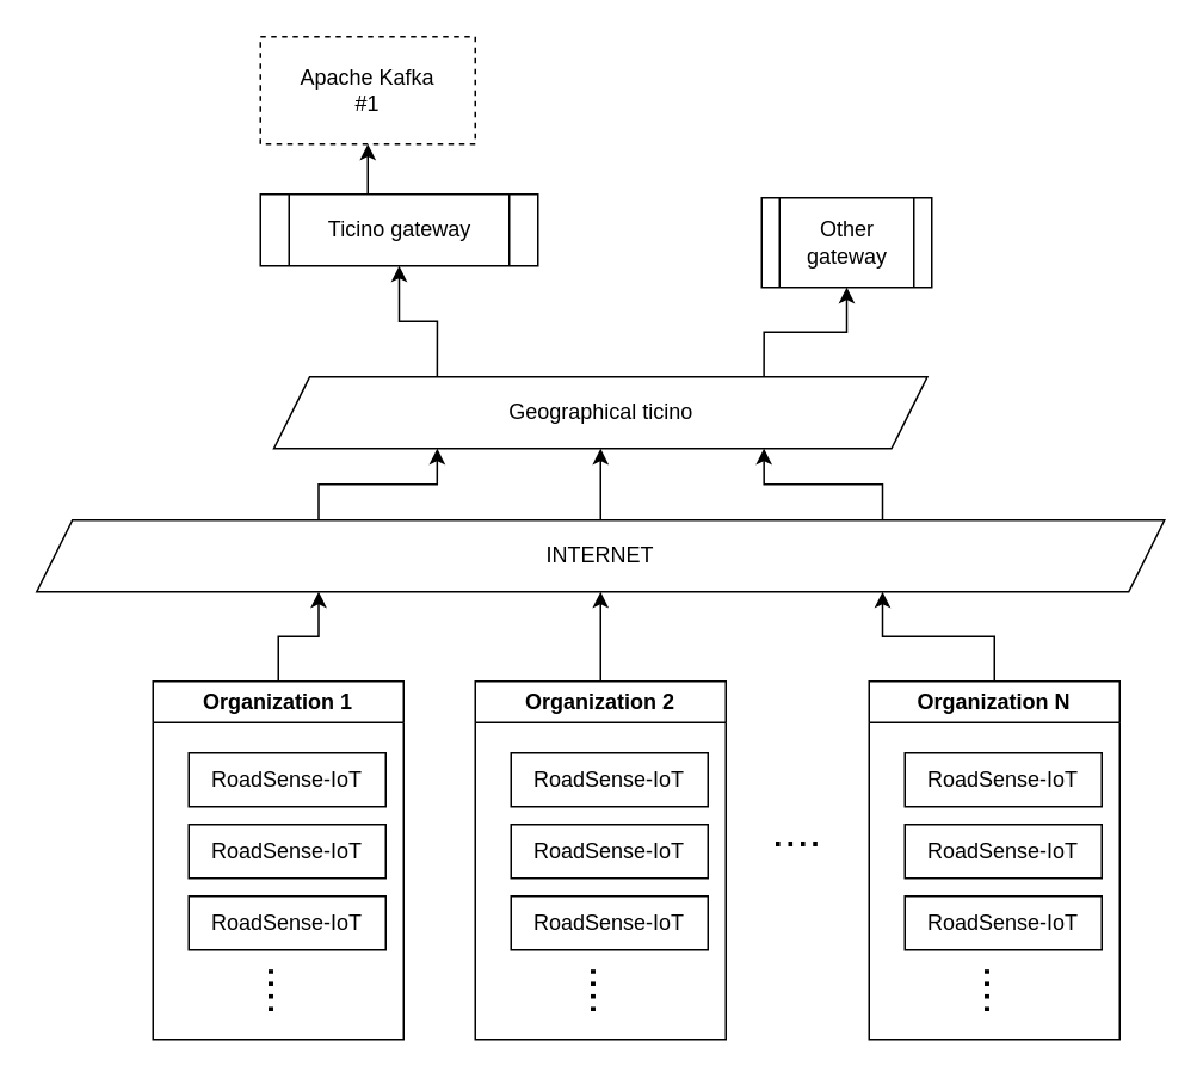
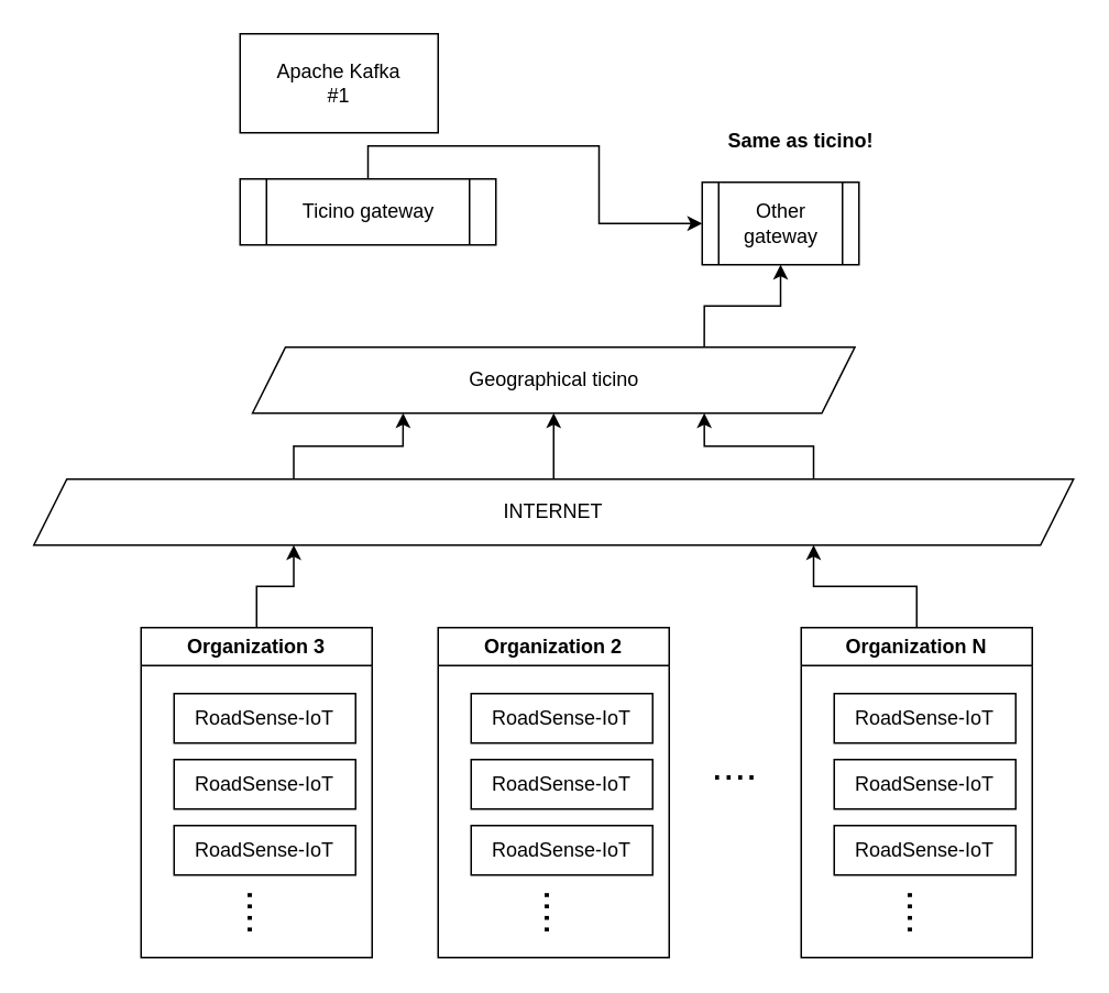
- <mxCell id="28" value="&lt;div&gt;Apache Kafka&lt;/div&gt;&lt;div&gt;#1&lt;/div&gt;" style="rounded=0;whiteSpace=wrap;html=1;dashed=1;" vertex="1" parent="1"><mxGeometry x="145" y="20" width="120" height="60" as="geometry" /></mxCell>
+ <mxCell id="28" value="&lt;div&gt;Apache Kafka&lt;/div&gt;&lt;div&gt;#1&lt;/div&gt;" style="rounded=0;whiteSpace=wrap;html=1;" vertex="1" parent="1"><mxGeometry x="145" y="20" width="120" height="60" as="geometry" /></mxCell>
+ <mxCell id="32" value="Same as ticino!" style="text;strokeColor=none;fillColor=none;align=left;verticalAlign=middle;spacingLeft=4;spacingRight=4;overflow=hidden;points=[[0,0.5],[1,0.5]];portConstraint=eastwest;rotatable=0;whiteSpace=wrap;html=1;fontStyle=1" vertex="1" parent="1"><mxGeometry x="435" y="70" width="100" height="30" as="geometry" /></mxCell>
- <mxCell id="21" style="edgeStyle=orthogonalEdgeStyle;rounded=0;orthogonalLoop=1;jettySize=auto;html=1;exitX=0.5;exitY=0;exitDx=0;exitDy=0;entryX=0.5;entryY=1;entryDx=0;entryDy=0;" edge="1" parent="1" source="22" target="28"><mxGeometry relative="1" as="geometry" /></mxCell>
+ <mxCell id="21" style="edgeStyle=orthogonalEdgeStyle;rounded=0;orthogonalLoop=1;jettySize=auto;html=1;exitX=0.5;exitY=0;exitDx=0;exitDy=0;" edge="1" parent="1" source="22" target="23"><mxGeometry relative="1" as="geometry" /></mxCell>
- <mxCell id="29" style="edgeStyle=orthogonalEdgeStyle;rounded=0;orthogonalLoop=1;jettySize=auto;html=1;exitX=0.25;exitY=0;exitDx=0;exitDy=0;" edge="1" parent="1" source="31" target="22"><mxGeometry relative="1" as="geometry" /></mxCell>
- <mxCell id="8" value="" style="edgeStyle=orthogonalEdgeStyle;rounded=0;orthogonalLoop=1;jettySize=auto;html=1;" edge="1" parent="1" source="9" target="27"><mxGeometry relative="1" as="geometry" /></mxCell>
- <mxCell id="3" value="Organization 1" style="swimlane;whiteSpace=wrap;html=1;" vertex="1" parent="1"><mxGeometry x="85" y="380" width="140" height="200" as="geometry" /></mxCell>
+ <mxCell id="3" value="Organization 3" style="swimlane;whiteSpace=wrap;html=1;" vertex="1" parent="1"><mxGeometry x="85" y="380" width="140" height="200" as="geometry" /></mxCell>
